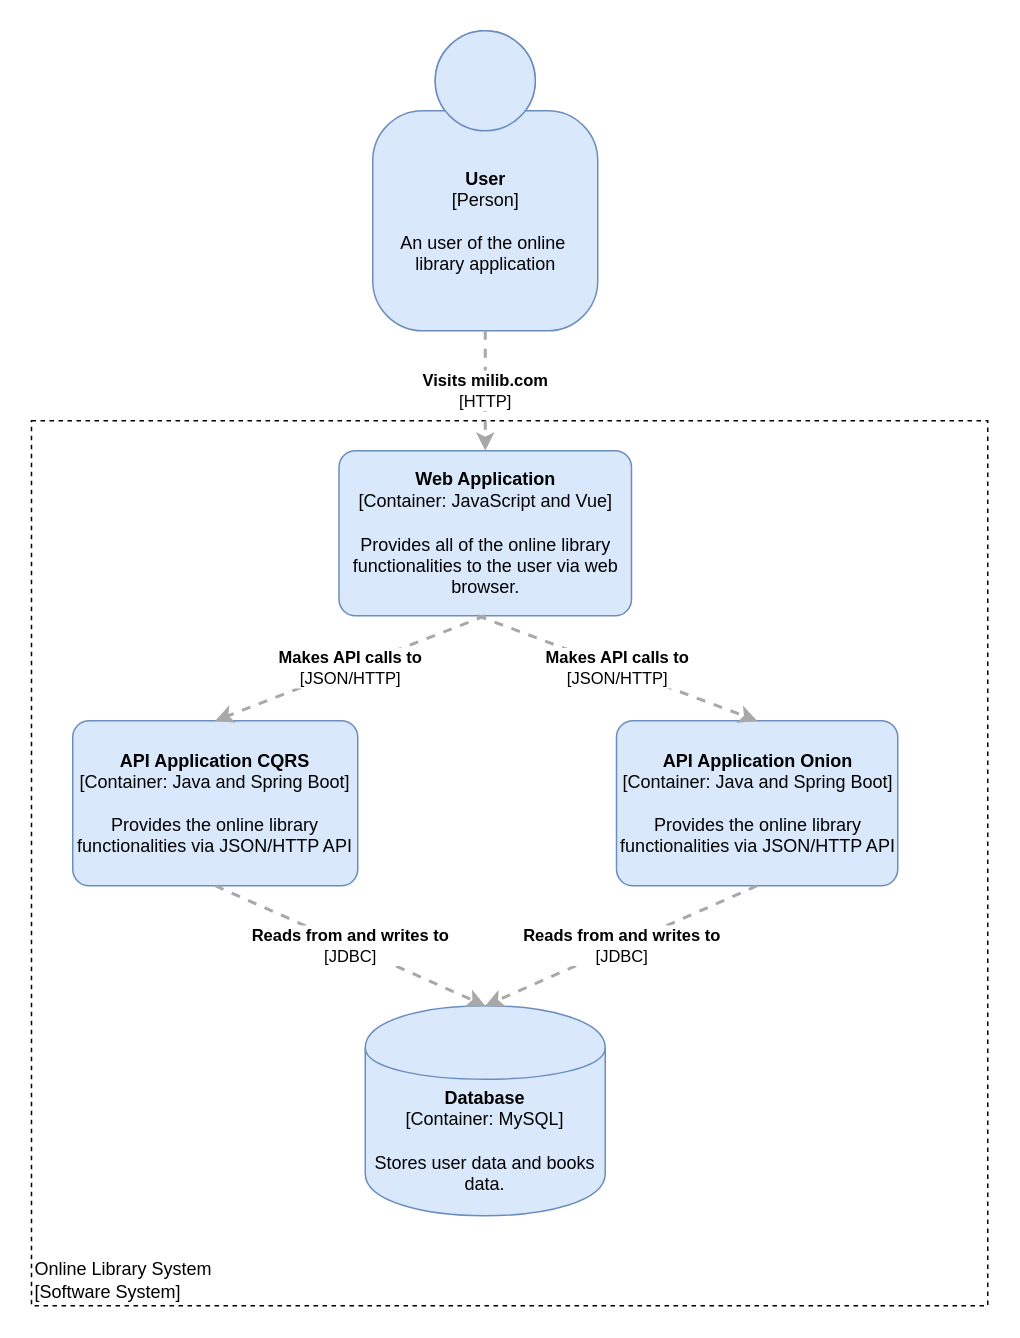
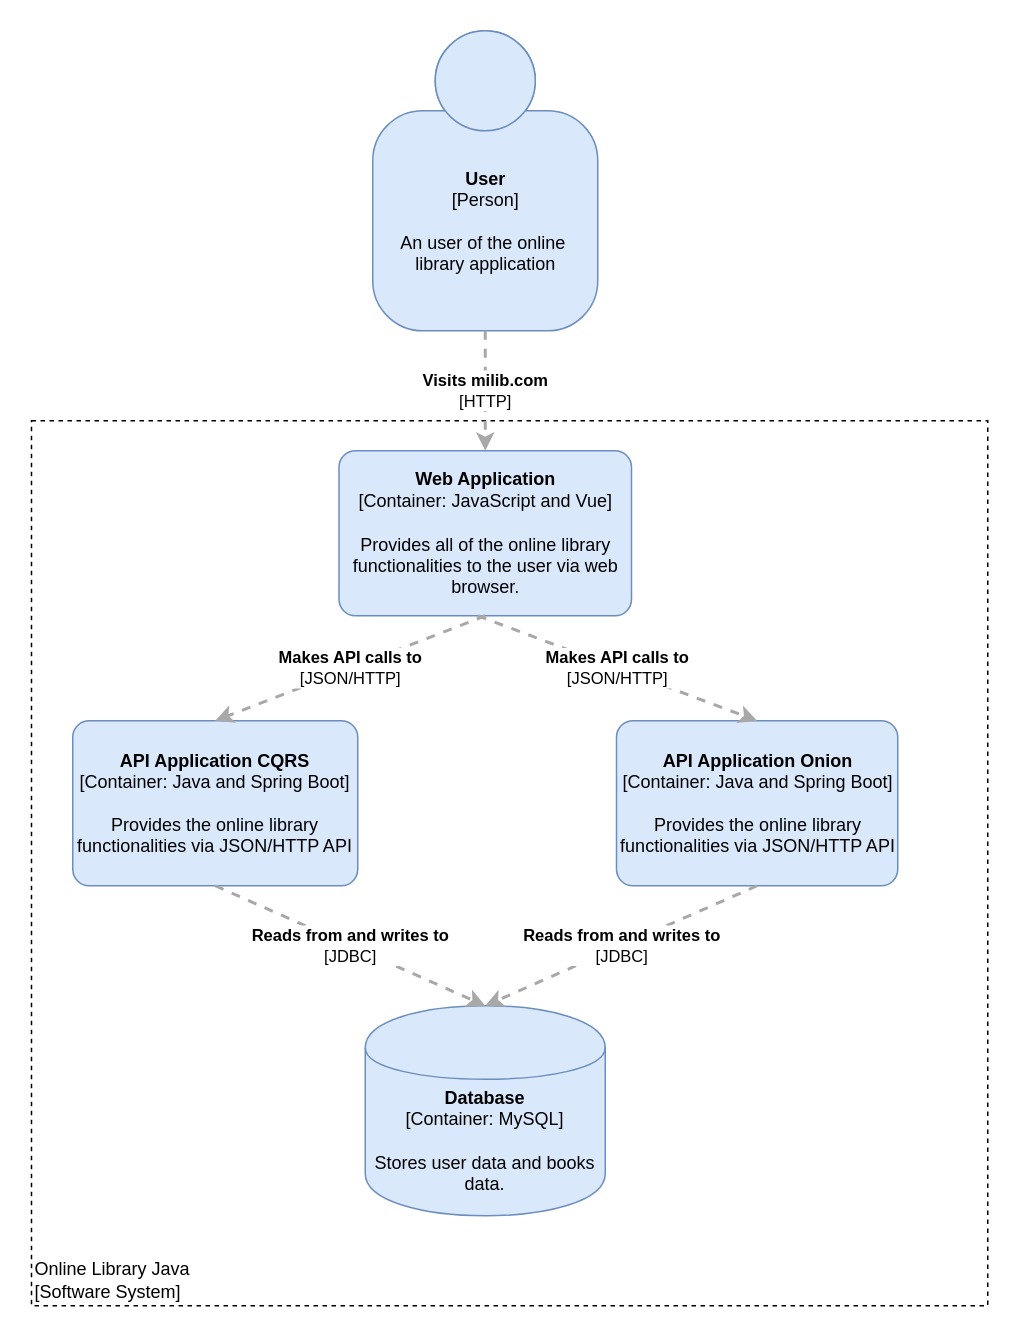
- <mxCell id="3" value="&lt;div style=&quot;text-align: left&quot;&gt;Online Library System&lt;/div&gt;&lt;div style=&quot;text-align: left&quot;&gt;[Software System]&lt;/div&gt;" style="rounded=0;whiteSpace=wrap;html=1;labelBackgroundColor=none;fillColor=#ffffff;fontColor=#000000;align=left;arcSize=5;strokeColor=#000000;verticalAlign=bottom;points=[[0.25,0,0],[0.5,0,0],[0.75,0,0],[1,0.25,0],[1,0.5,0],[1,0.75,0],[0.75,1,0],[0.5,1,0],[0.25,1,0],[0,0.75,0],[0,0.5,0],[0,0.25,0]];dashed=1;strokeWidth=1;perimeterSpacing=0;comic=0;glass=0;" vertex="1" parent="1"><mxGeometry x="20.5" y="280" width="637.5" height="590" as="geometry" /></mxCell>
+ <mxCell id="3" value="&lt;div style=&quot;text-align: left&quot;&gt;Online Library Java&lt;/div&gt;&lt;div style=&quot;text-align: left&quot;&gt;[Software System]&lt;/div&gt;" style="rounded=0;whiteSpace=wrap;html=1;labelBackgroundColor=none;fillColor=#ffffff;fontColor=#000000;align=left;arcSize=5;strokeColor=#000000;verticalAlign=bottom;points=[[0.25,0,0],[0.5,0,0],[0.75,0,0],[1,0.25,0],[1,0.5,0],[1,0.75,0],[0.75,1,0],[0.5,1,0],[0.25,1,0],[0,0.75,0],[0,0.5,0],[0,0.25,0]];dashed=1;strokeWidth=1;perimeterSpacing=0;comic=0;glass=0;" vertex="1" parent="1"><mxGeometry x="20.5" y="280" width="637.5" height="590" as="geometry" /></mxCell>
